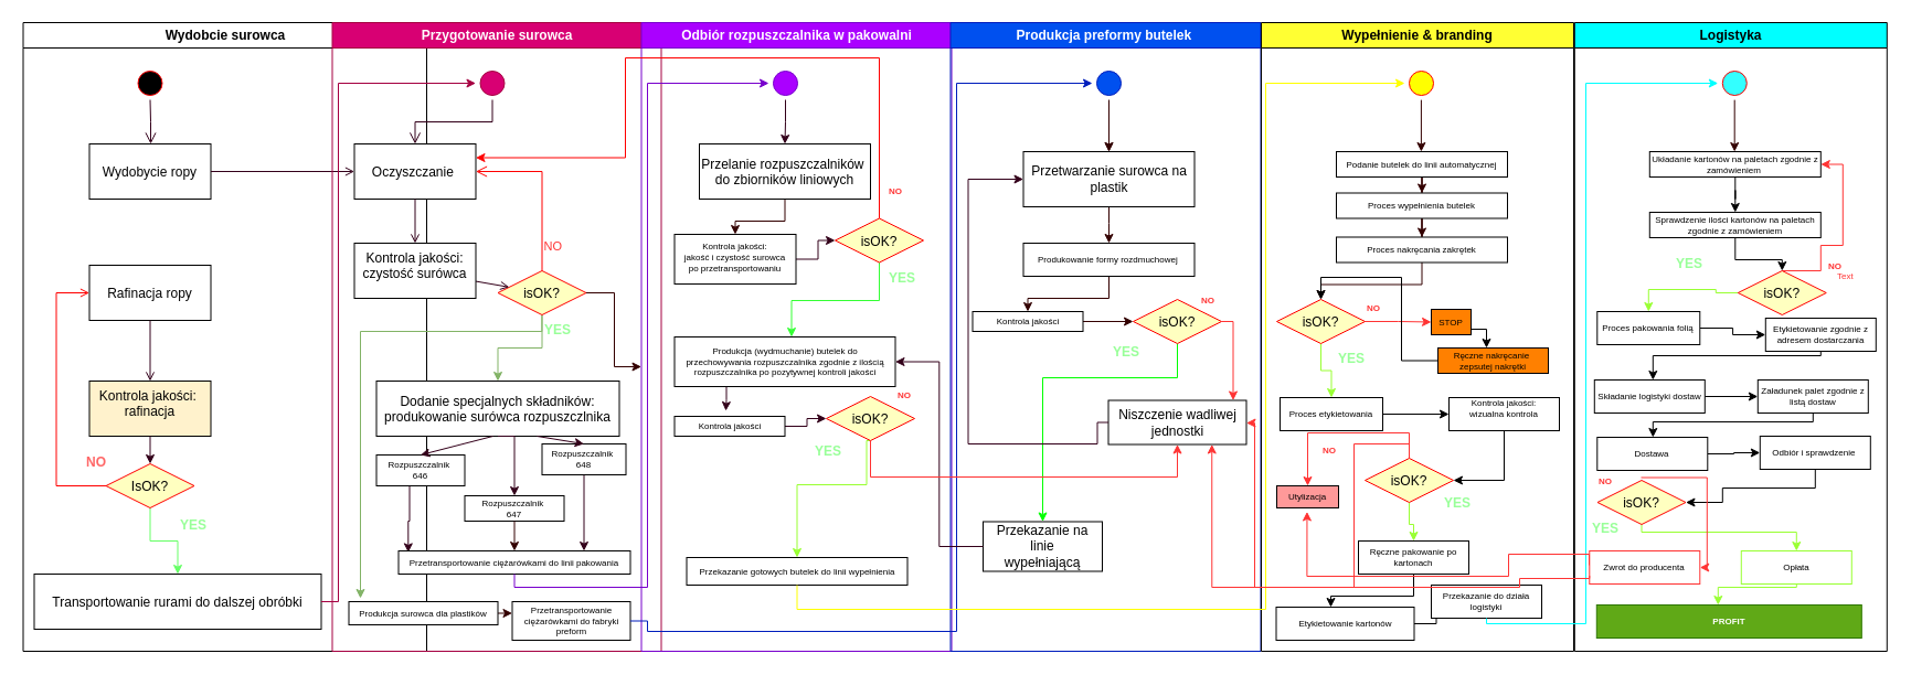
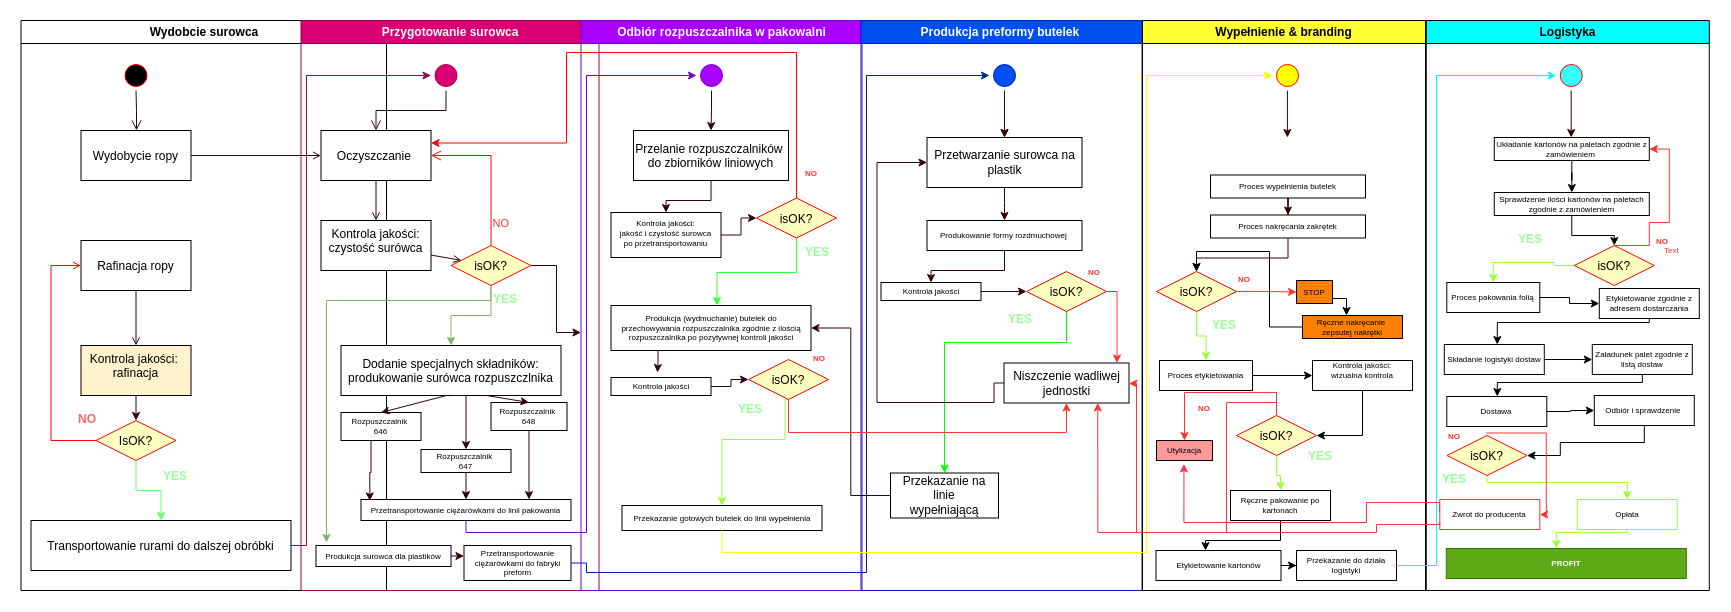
- <mxCell id="82" value="&#10;Podanie butelek do linii automatycznej&#10;" style="fontSize=8;whiteSpace=wrap;" parent="78" vertex="1"><mxGeometry x="68" y="117" width="155" height="23" as="geometry" /></mxCell>
- <mxCell id="81" value="" style="edgeStyle=orthogonalEdgeStyle;rounded=0;orthogonalLoop=1;jettySize=auto;html=1;strokeColor=#330000;fontSize=8;fontColor=#FF3333;" parent="78" source="82" target="84" edge="1"><mxGeometry relative="1" as="geometry" /></mxCell>
- <mxCell id="110" value="Przekazanie do działa logistyki" style="fontSize=8;whiteSpace=wrap;" parent="78" vertex="1"><mxGeometry x="154" y="510" width="100" height="30" as="geometry" /></mxCell>
+ <mxCell id="110" value="Przekazanie do działa logistyki" style="fontSize=8;whiteSpace=wrap;" parent="78" vertex="1"><mxGeometry x="154" y="530" width="100" height="30" as="geometry" /></mxCell>
